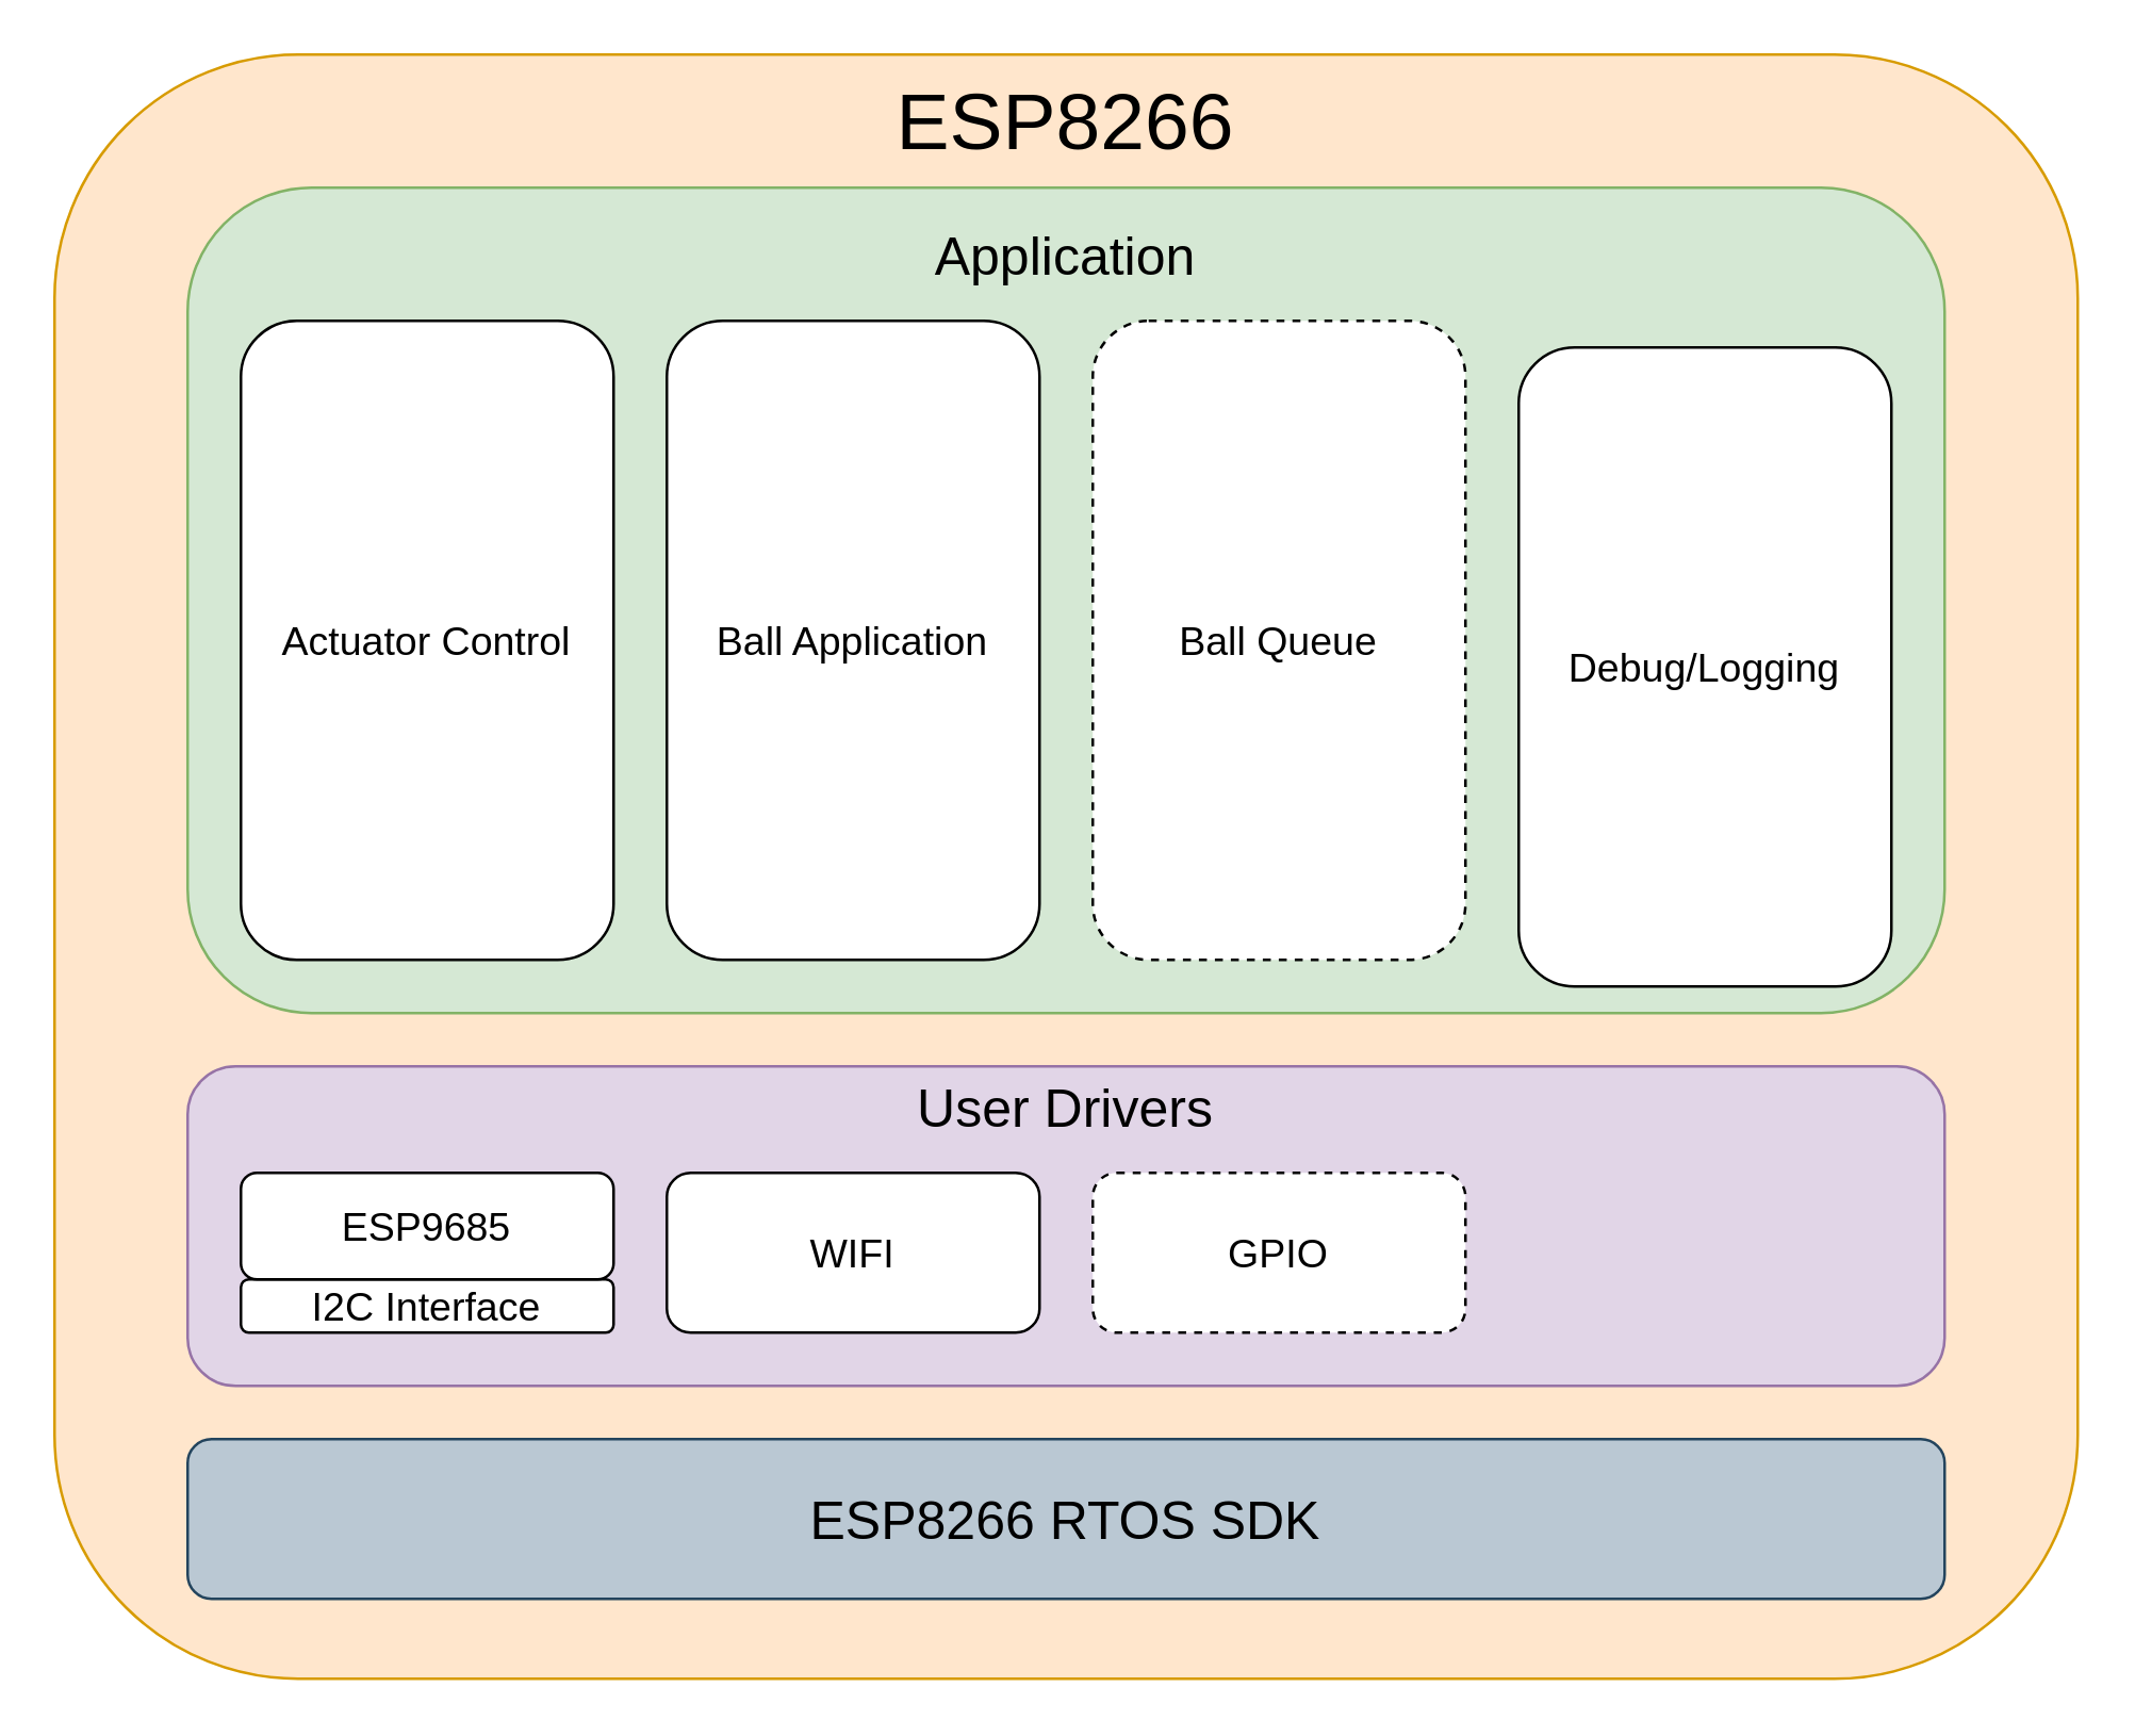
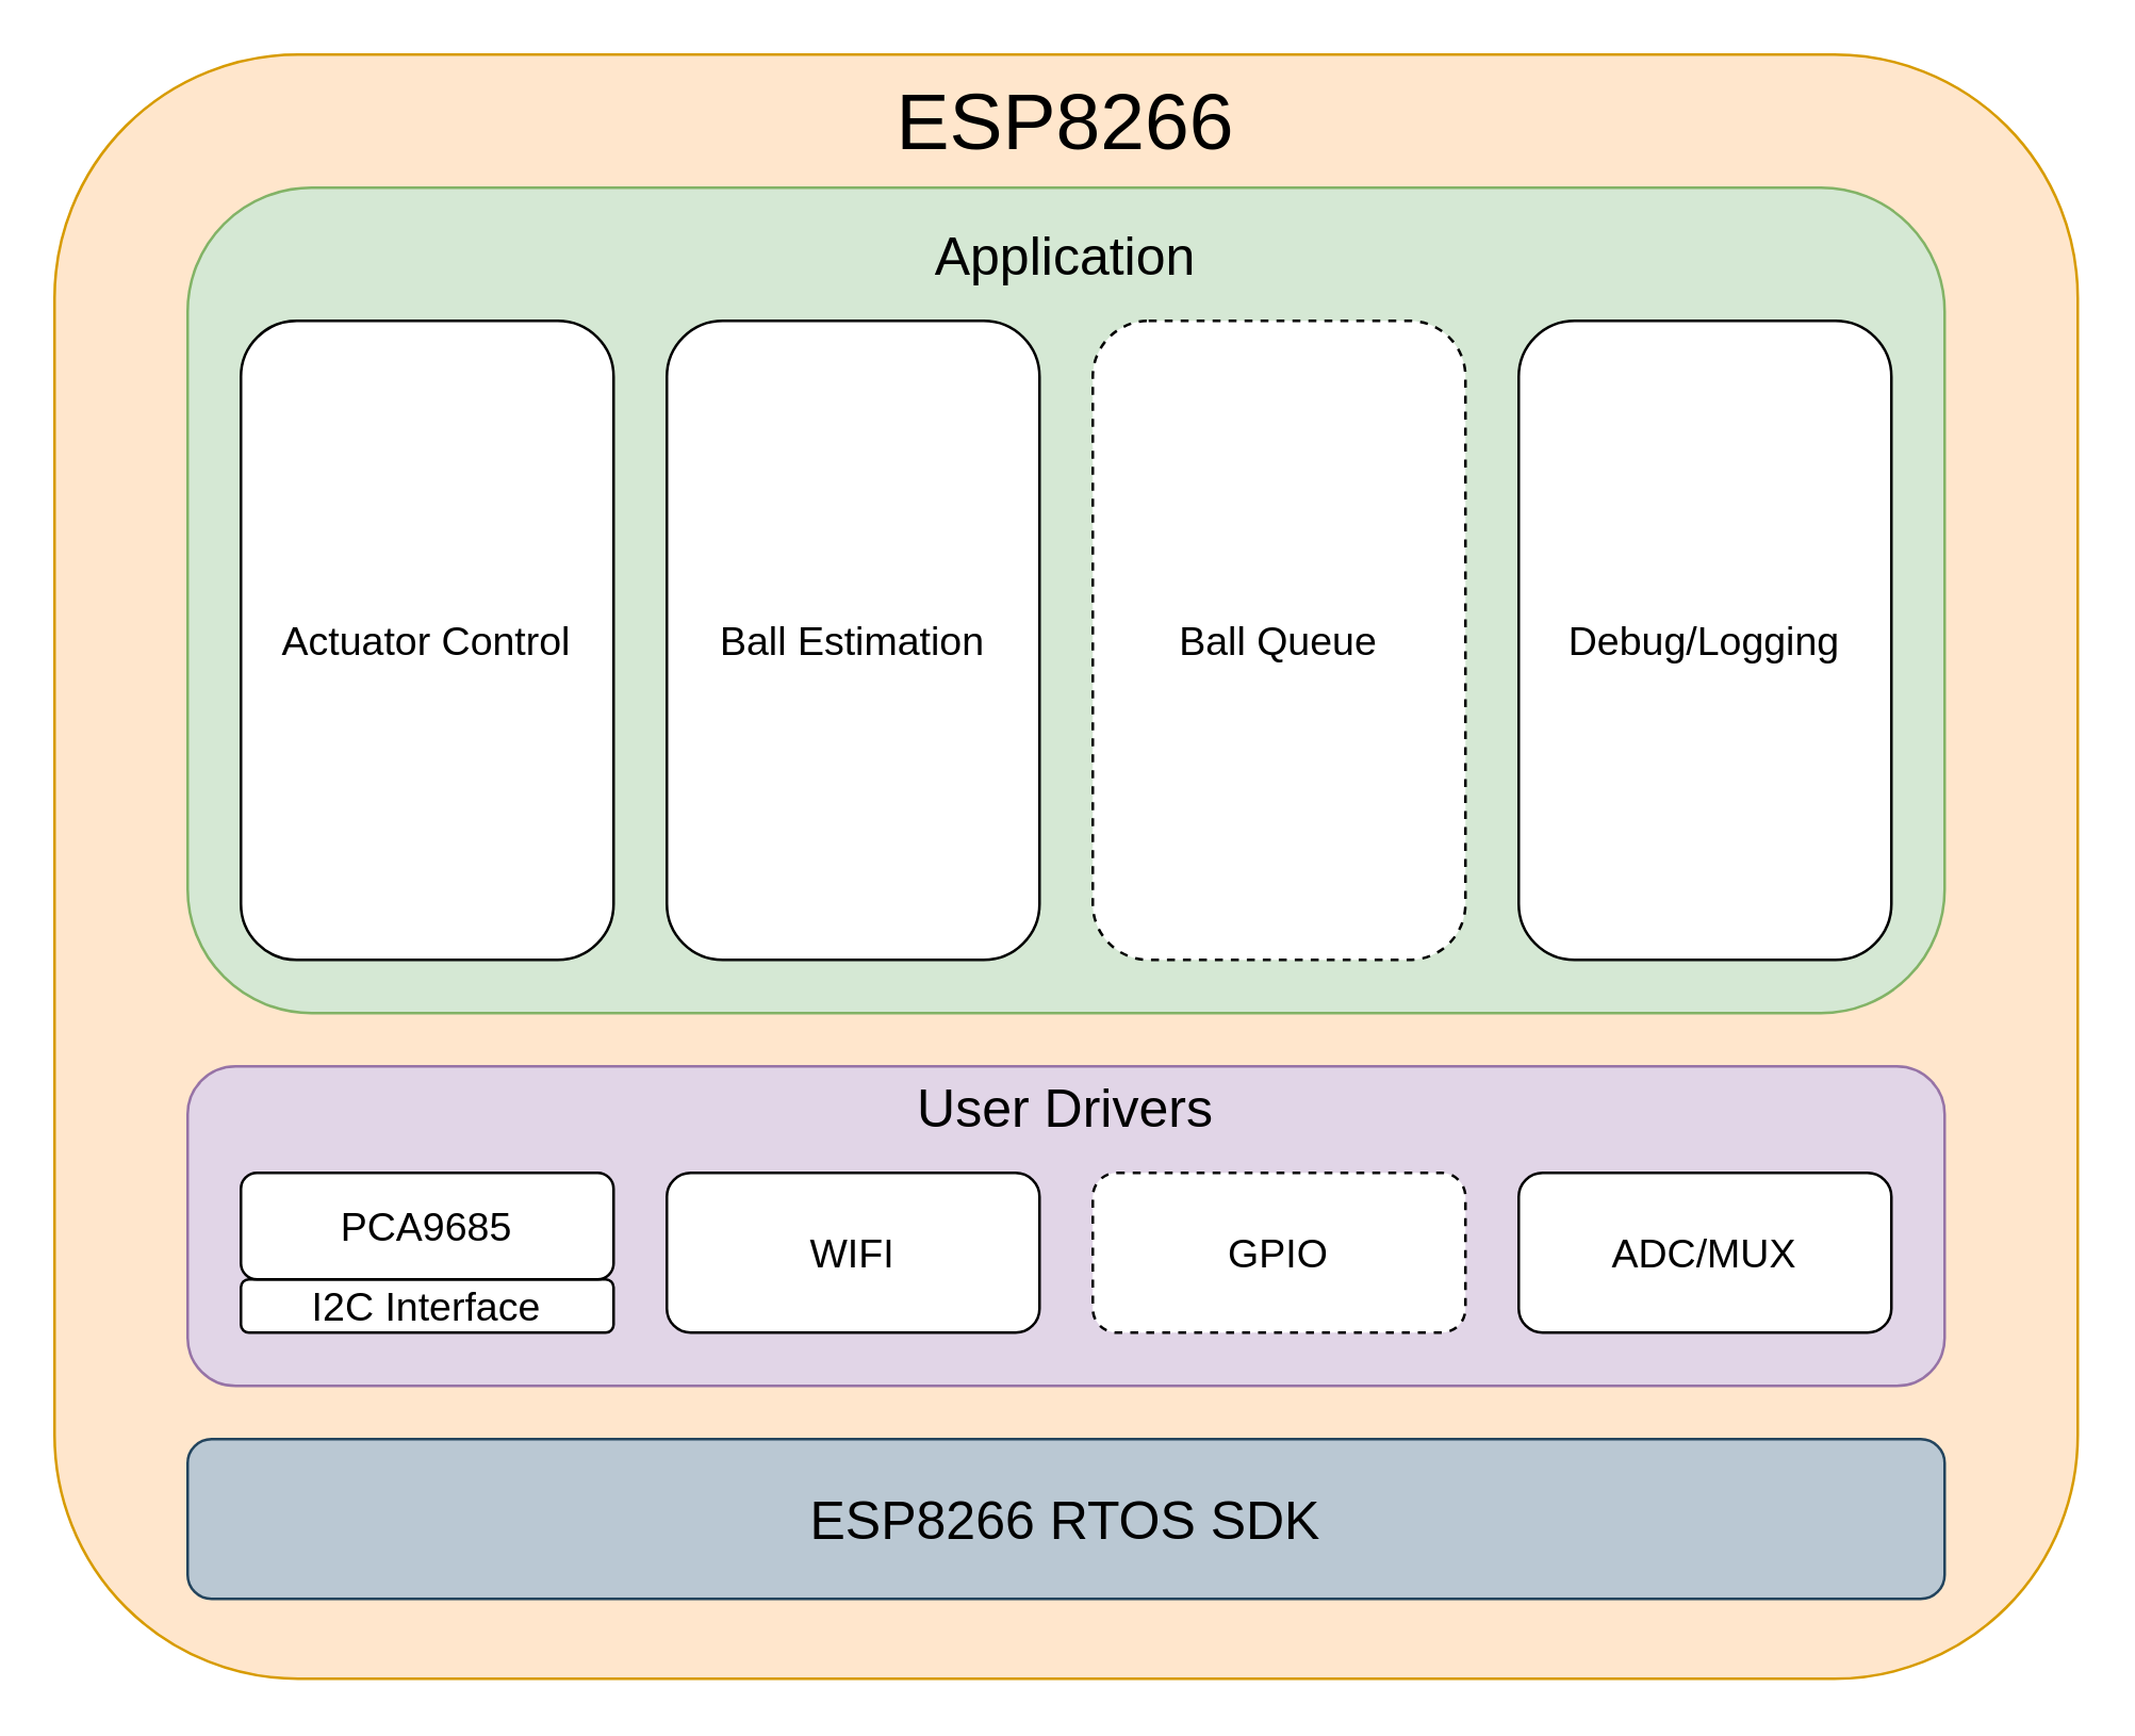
- <mxCell id="17" value="&lt;font style=&quot;font-size: 15px;&quot;&gt;Ball Application&lt;/font&gt;" style="rounded=1;whiteSpace=wrap;html=1;fontSize=15;" vertex="1" parent="1"><mxGeometry x="250" y="120" width="140" height="240" as="geometry" /></mxCell>
+ <mxCell id="17" value="&lt;font style=&quot;font-size: 15px;&quot;&gt;Ball Estimation&lt;/font&gt;" style="rounded=1;whiteSpace=wrap;html=1;fontSize=15;" vertex="1" parent="1"><mxGeometry x="250" y="120" width="140" height="240" as="geometry" /></mxCell>
- <mxCell id="19" value="&lt;font style=&quot;font-size: 15px;&quot;&gt;Debug/Logging&lt;/font&gt;" style="rounded=1;whiteSpace=wrap;html=1;" vertex="1" parent="1"><mxGeometry x="570" y="130" width="140" height="240" as="geometry" /></mxCell>
+ <mxCell id="19" value="&lt;font style=&quot;font-size: 15px;&quot;&gt;Debug/Logging&lt;/font&gt;" style="rounded=1;whiteSpace=wrap;html=1;" vertex="1" parent="1"><mxGeometry x="570" y="120" width="140" height="240" as="geometry" /></mxCell>
- <mxCell id="15" value="&lt;font style=&quot;font-size: 15px;&quot;&gt;ESP9685&lt;/font&gt;" style="rounded=1;whiteSpace=wrap;html=1;" vertex="1" parent="13"><mxGeometry width="140" height="40" as="geometry" /></mxCell>
+ <mxCell id="15" value="&lt;font style=&quot;font-size: 15px;&quot;&gt;PCA9685&lt;/font&gt;" style="rounded=1;whiteSpace=wrap;html=1;" vertex="1" parent="13"><mxGeometry width="140" height="40" as="geometry" /></mxCell>
+ <mxCell id="12" value="&lt;font style=&quot;font-size: 15px;&quot;&gt;ADC/MUX&lt;/font&gt;" style="rounded=1;whiteSpace=wrap;html=1;" vertex="1" parent="1"><mxGeometry x="570" y="440" width="140" height="60" as="geometry" /></mxCell>
